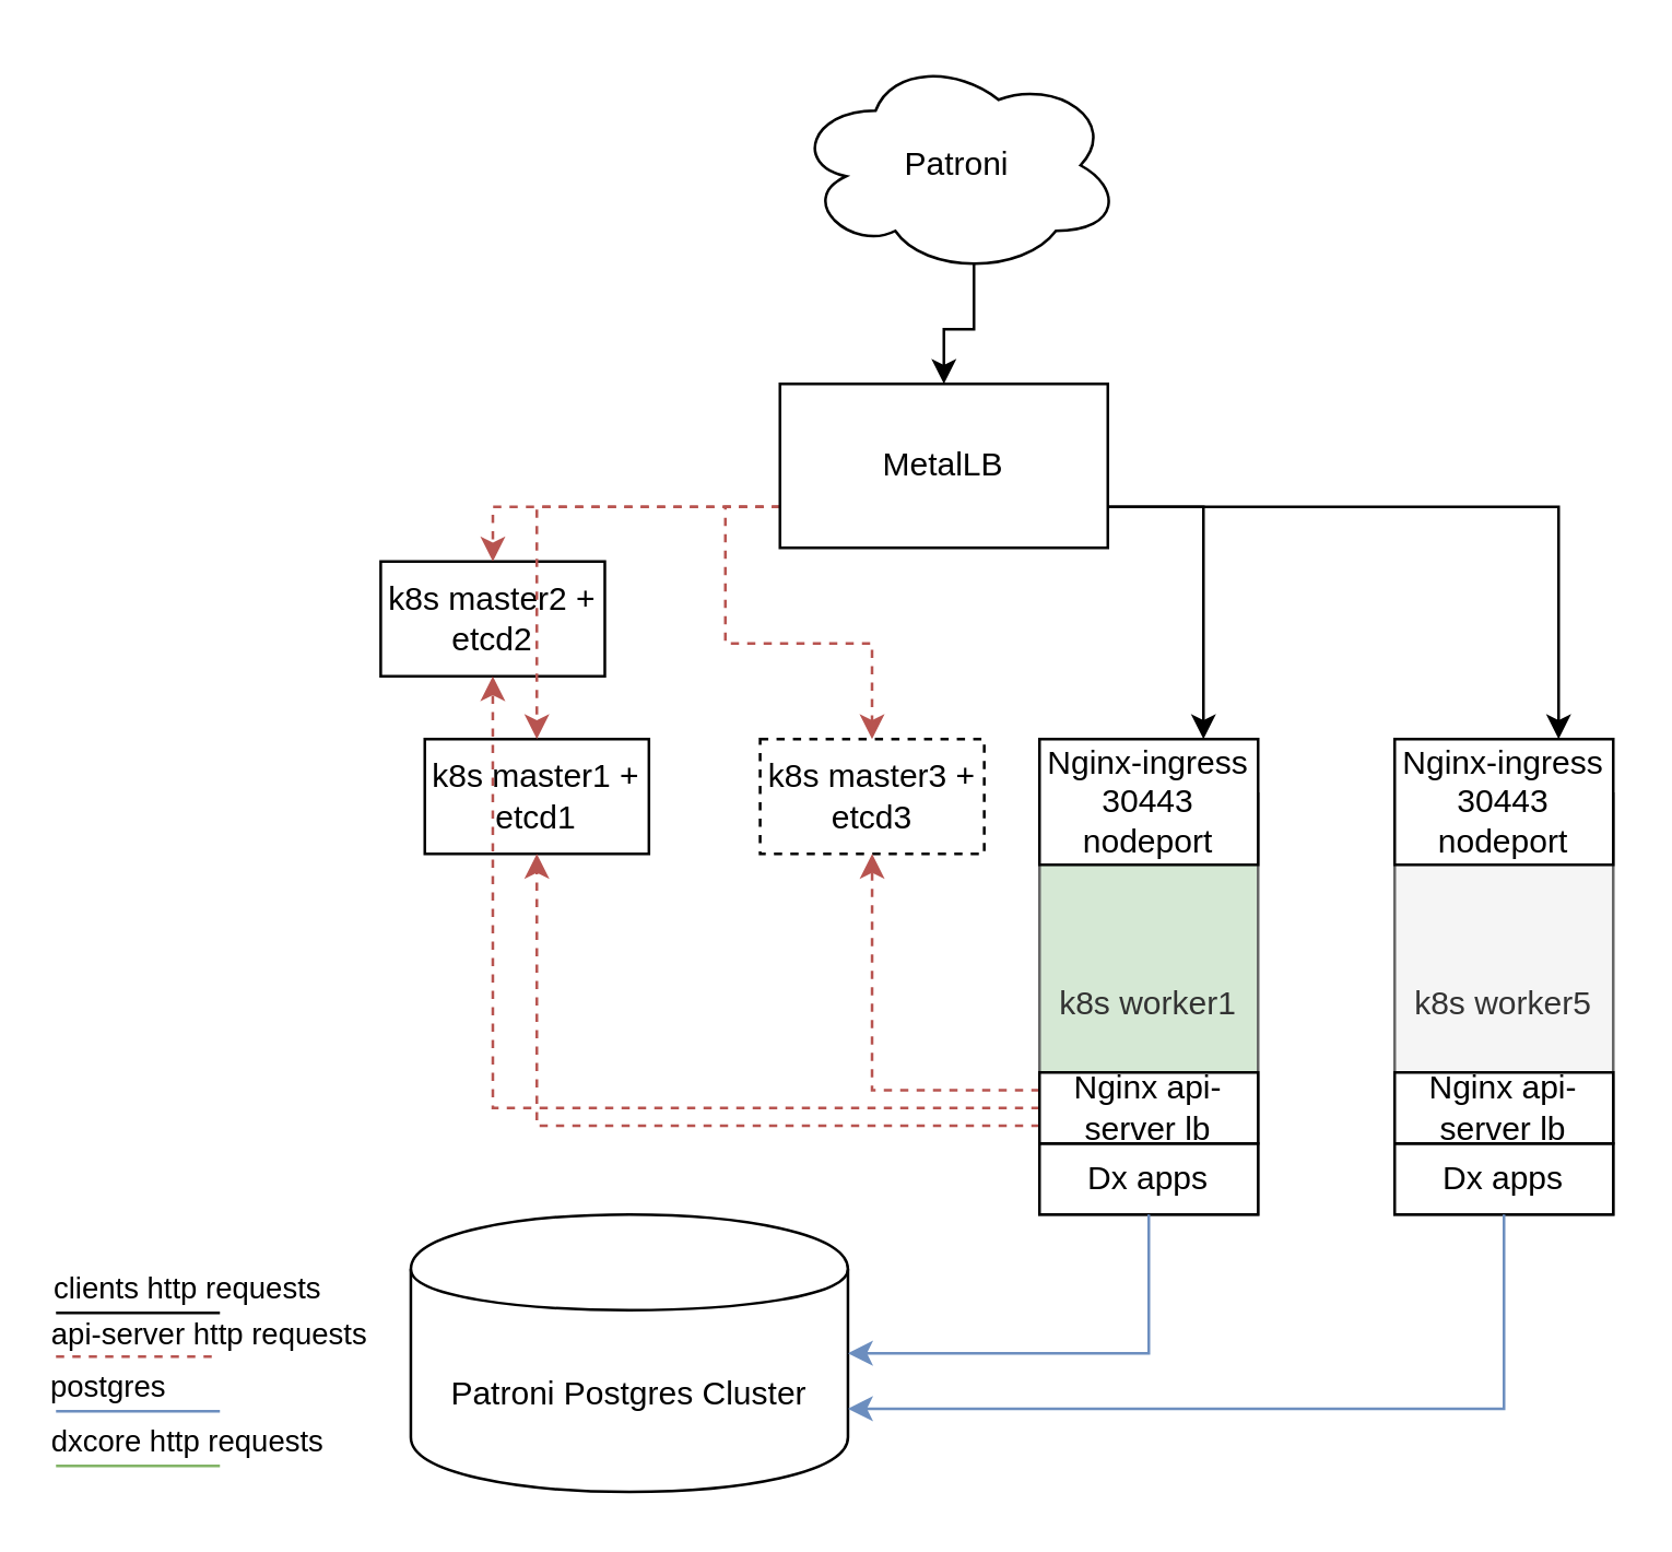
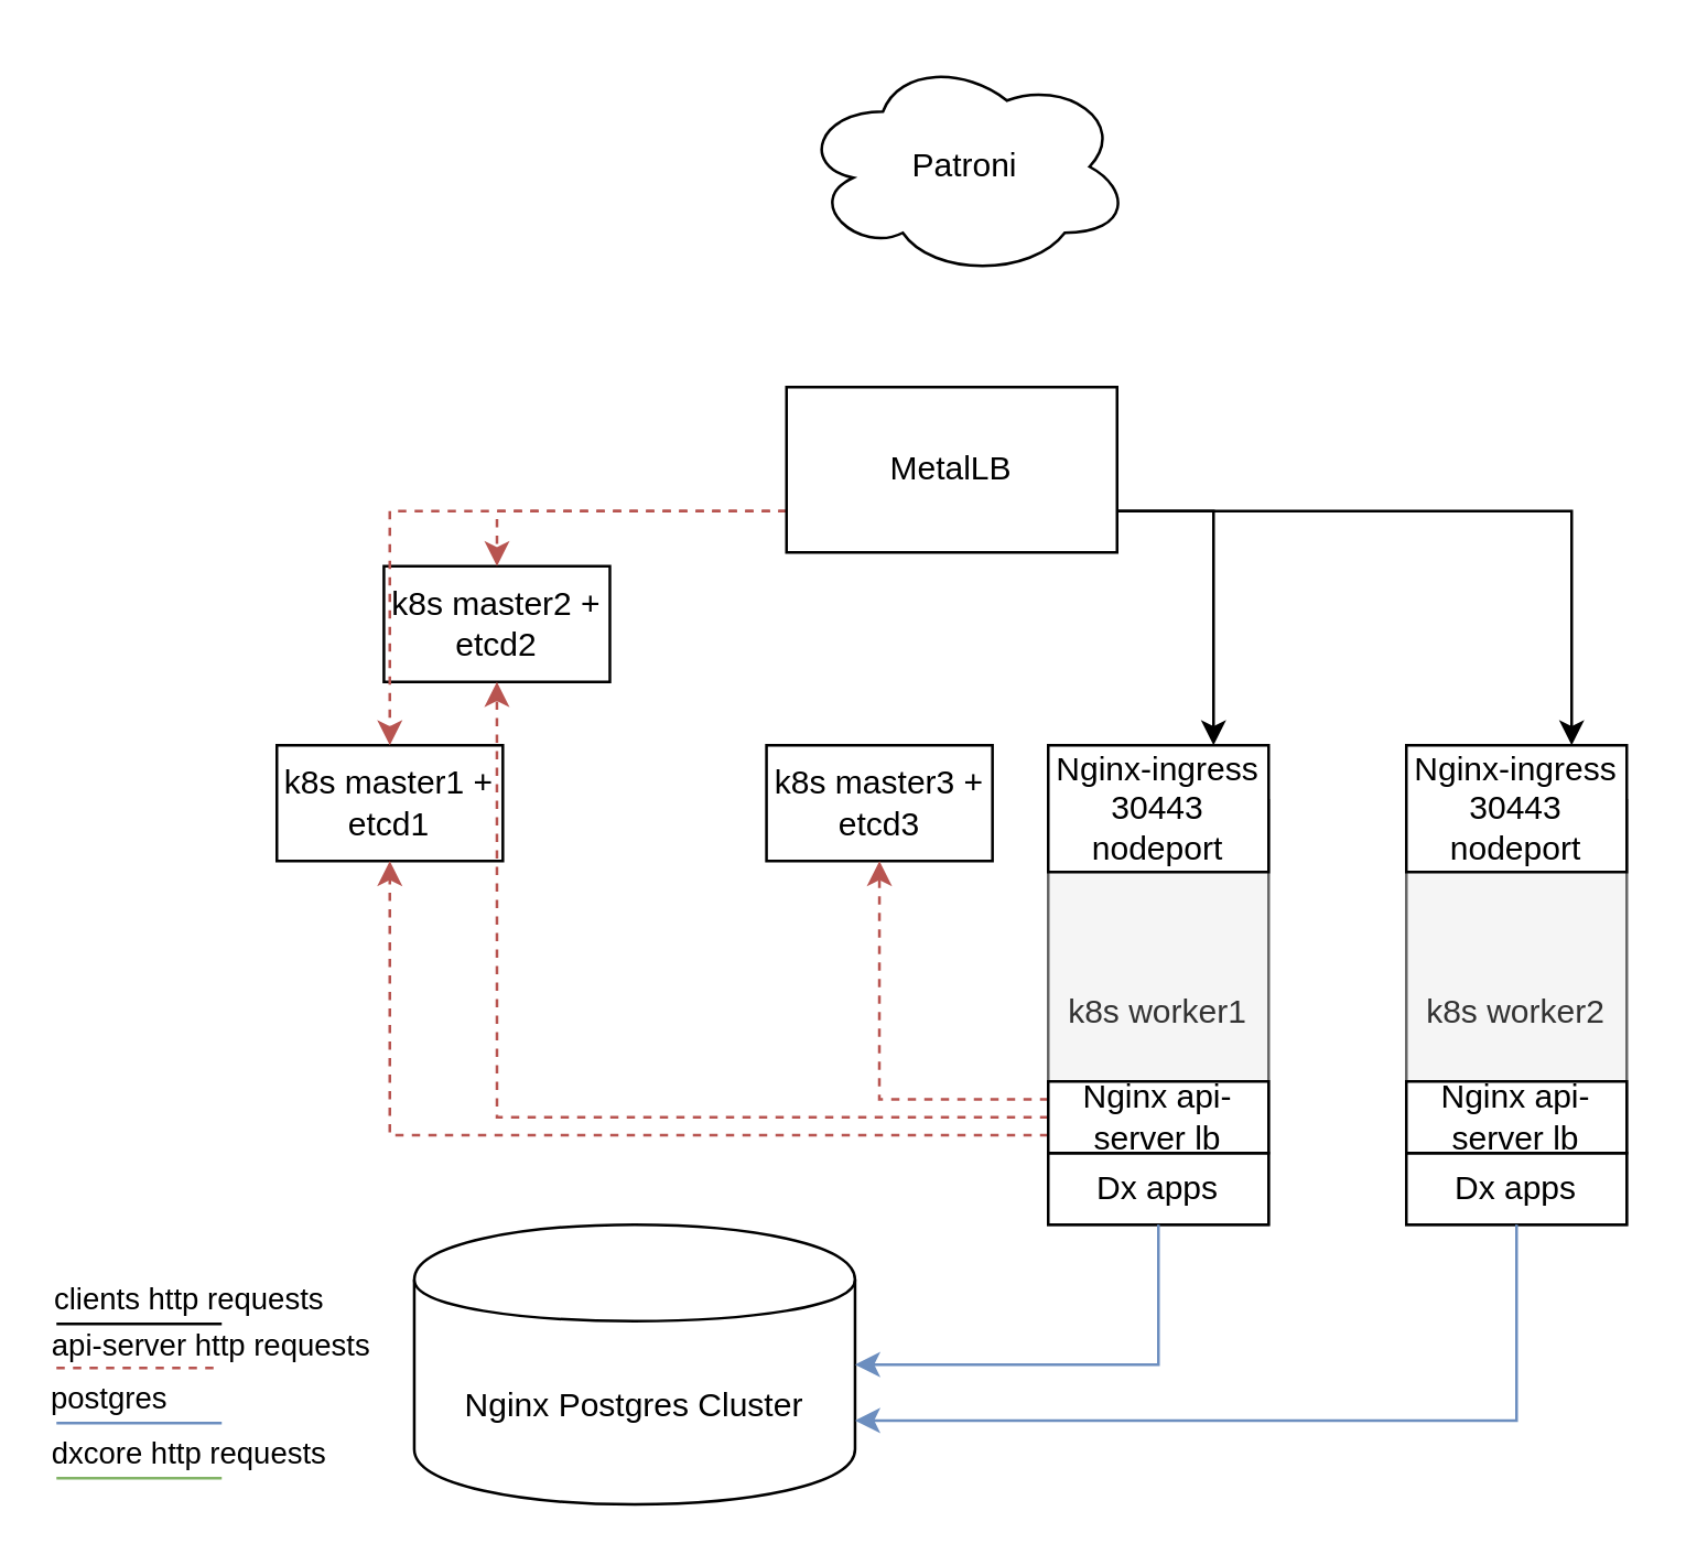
- <mxCell id="2" style="edgeStyle=orthogonalEdgeStyle;rounded=0;orthogonalLoop=1;jettySize=auto;html=1;exitX=0.55;exitY=0.95;exitDx=0;exitDy=0;exitPerimeter=0;entryX=0.5;entryY=0;entryDx=0;entryDy=0;" parent="1" source="3" target="28" edge="1"><mxGeometry relative="1" as="geometry" /></mxCell>
- <mxCell id="27" style="edgeStyle=orthogonalEdgeStyle;rounded=0;orthogonalLoop=1;jettySize=auto;html=1;exitX=0;exitY=0.75;exitDx=0;exitDy=0;fillColor=#f8cecc;strokeColor=#b85450;dashed=1;" parent="1" source="28" target="6" edge="1"><mxGeometry relative="1" as="geometry" /></mxCell>
- <mxCell id="4" value="k8s master1 + etcd1" style="rounded=0;whiteSpace=wrap;html=1;" parent="1" vertex="1"><mxGeometry x="155.003" y="270" width="82.025" height="42" as="geometry" /></mxCell>
+ <mxCell id="4" value="k8s master1 + etcd1" style="rounded=0;whiteSpace=wrap;html=1;" parent="1" vertex="1"><mxGeometry x="100.003" y="270" width="82.025" height="42" as="geometry" /></mxCell>
- <mxCell id="6" value="k8s master3 + etcd3" style="rounded=0;whiteSpace=wrap;html=1;dashed=1;" parent="1" vertex="1"><mxGeometry x="277.725" y="270" width="82.025" height="42" as="geometry" /></mxCell>
+ <mxCell id="6" value="k8s master3 + etcd3" style="rounded=0;whiteSpace=wrap;html=1;" parent="1" vertex="1"><mxGeometry x="277.725" y="270" width="82.025" height="42" as="geometry" /></mxCell>
- <mxCell id="12" value="k8s worker1" style="rounded=0;whiteSpace=wrap;html=1;fillColor=#d5e8d4;strokeColor=#666666;fontColor=#333333;" parent="11" vertex="1"><mxGeometry y="20" width="80" height="154" as="geometry" /></mxCell>
+ <mxCell id="12" value="k8s worker1" style="rounded=0;whiteSpace=wrap;html=1;fillColor=#f5f5f5;strokeColor=#666666;fontColor=#333333;" parent="11" vertex="1"><mxGeometry y="20" width="80" height="154" as="geometry" /></mxCell>
- <mxCell id="17" value="k8s worker5" style="rounded=0;whiteSpace=wrap;html=1;fillColor=#f5f5f5;strokeColor=#666666;fontColor=#333333;" parent="16" vertex="1"><mxGeometry y="20" width="80" height="154" as="geometry" /></mxCell>
+ <mxCell id="17" value="k8s worker2" style="rounded=0;whiteSpace=wrap;html=1;fillColor=#f5f5f5;strokeColor=#666666;fontColor=#333333;" parent="16" vertex="1"><mxGeometry y="20" width="80" height="154" as="geometry" /></mxCell>
- <mxCell id="7" value="Patroni Postgres Cluster" style="shape=cylinder;whiteSpace=wrap;html=1;boundedLbl=1;backgroundOutline=1;" parent="1" vertex="1"><mxGeometry x="149.88" y="444" width="160" height="101.5" as="geometry" /></mxCell>
+ <mxCell id="7" value="Nginx Postgres Cluster" style="shape=cylinder;whiteSpace=wrap;html=1;boundedLbl=1;backgroundOutline=1;" parent="1" vertex="1"><mxGeometry x="149.88" y="444" width="160" height="101.5" as="geometry" /></mxCell>
